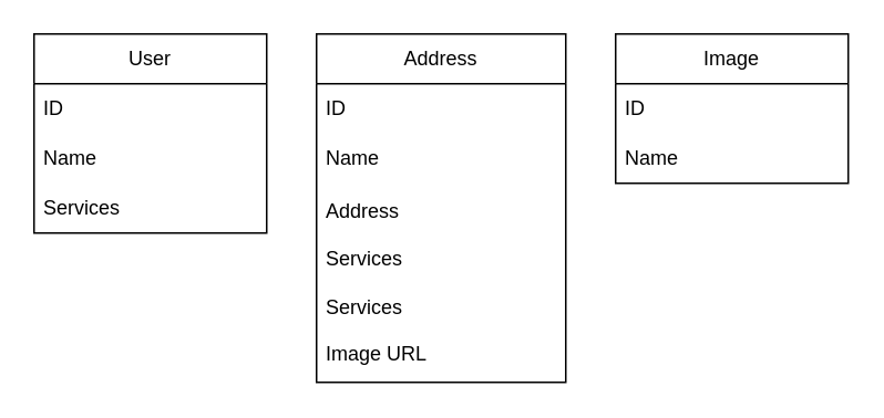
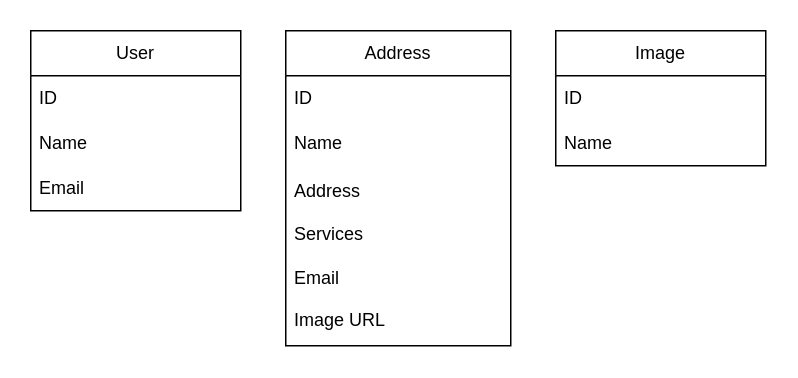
- <mxCell id="5" value="Services" style="text;strokeColor=none;fillColor=none;align=left;verticalAlign=middle;spacingLeft=4;spacingRight=4;overflow=hidden;points=[[0,0.5],[1,0.5]];portConstraint=eastwest;rotatable=0;whiteSpace=wrap;html=1;" vertex="1" parent="2"><mxGeometry y="90" width="140" height="30" as="geometry" /></mxCell>
+ <mxCell id="5" value="Email" style="text;strokeColor=none;fillColor=none;align=left;verticalAlign=middle;spacingLeft=4;spacingRight=4;overflow=hidden;points=[[0,0.5],[1,0.5]];portConstraint=eastwest;rotatable=0;whiteSpace=wrap;html=1;" vertex="1" parent="2"><mxGeometry y="90" width="140" height="30" as="geometry" /></mxCell>
- <mxCell id="9" value="Address&lt;br&gt;&lt;br&gt;Services&lt;br&gt;&lt;br&gt;Services&lt;br&gt;&lt;br&gt;Image URL" style="text;strokeColor=none;fillColor=none;align=left;verticalAlign=middle;spacingLeft=4;spacingRight=4;overflow=hidden;points=[[0,0.5],[1,0.5]];portConstraint=eastwest;rotatable=0;whiteSpace=wrap;html=1;" vertex="1" parent="6"><mxGeometry y="90" width="150" height="120" as="geometry" /></mxCell>
+ <mxCell id="9" value="Address&lt;br&gt;&lt;br&gt;Services&lt;br&gt;&lt;br&gt;Email&lt;br&gt;&lt;br&gt;Image URL" style="text;strokeColor=none;fillColor=none;align=left;verticalAlign=middle;spacingLeft=4;spacingRight=4;overflow=hidden;points=[[0,0.5],[1,0.5]];portConstraint=eastwest;rotatable=0;whiteSpace=wrap;html=1;" vertex="1" parent="6"><mxGeometry y="90" width="150" height="120" as="geometry" /></mxCell>
